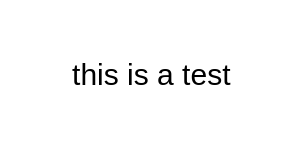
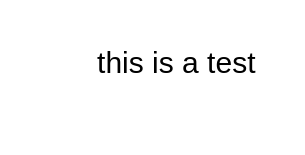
- <mxCell id="2" value="this is a test" style="text;html=1;align=center;verticalAlign=middle;resizable=0;points=[];autosize=1;strokeColor=none;fillColor=none;" vertex="1" parent="1"><mxGeometry x="20" y="20" width="80" height="20" as="geometry" /></mxCell>
+ <mxCell id="2" value="this is a test" style="text;html=1;align=center;verticalAlign=middle;resizable=0;points=[];autosize=1;strokeColor=none;fillColor=none;" vertex="1" parent="1"><mxGeometry x="30" y="15" width="80" height="20" as="geometry" /></mxCell>
